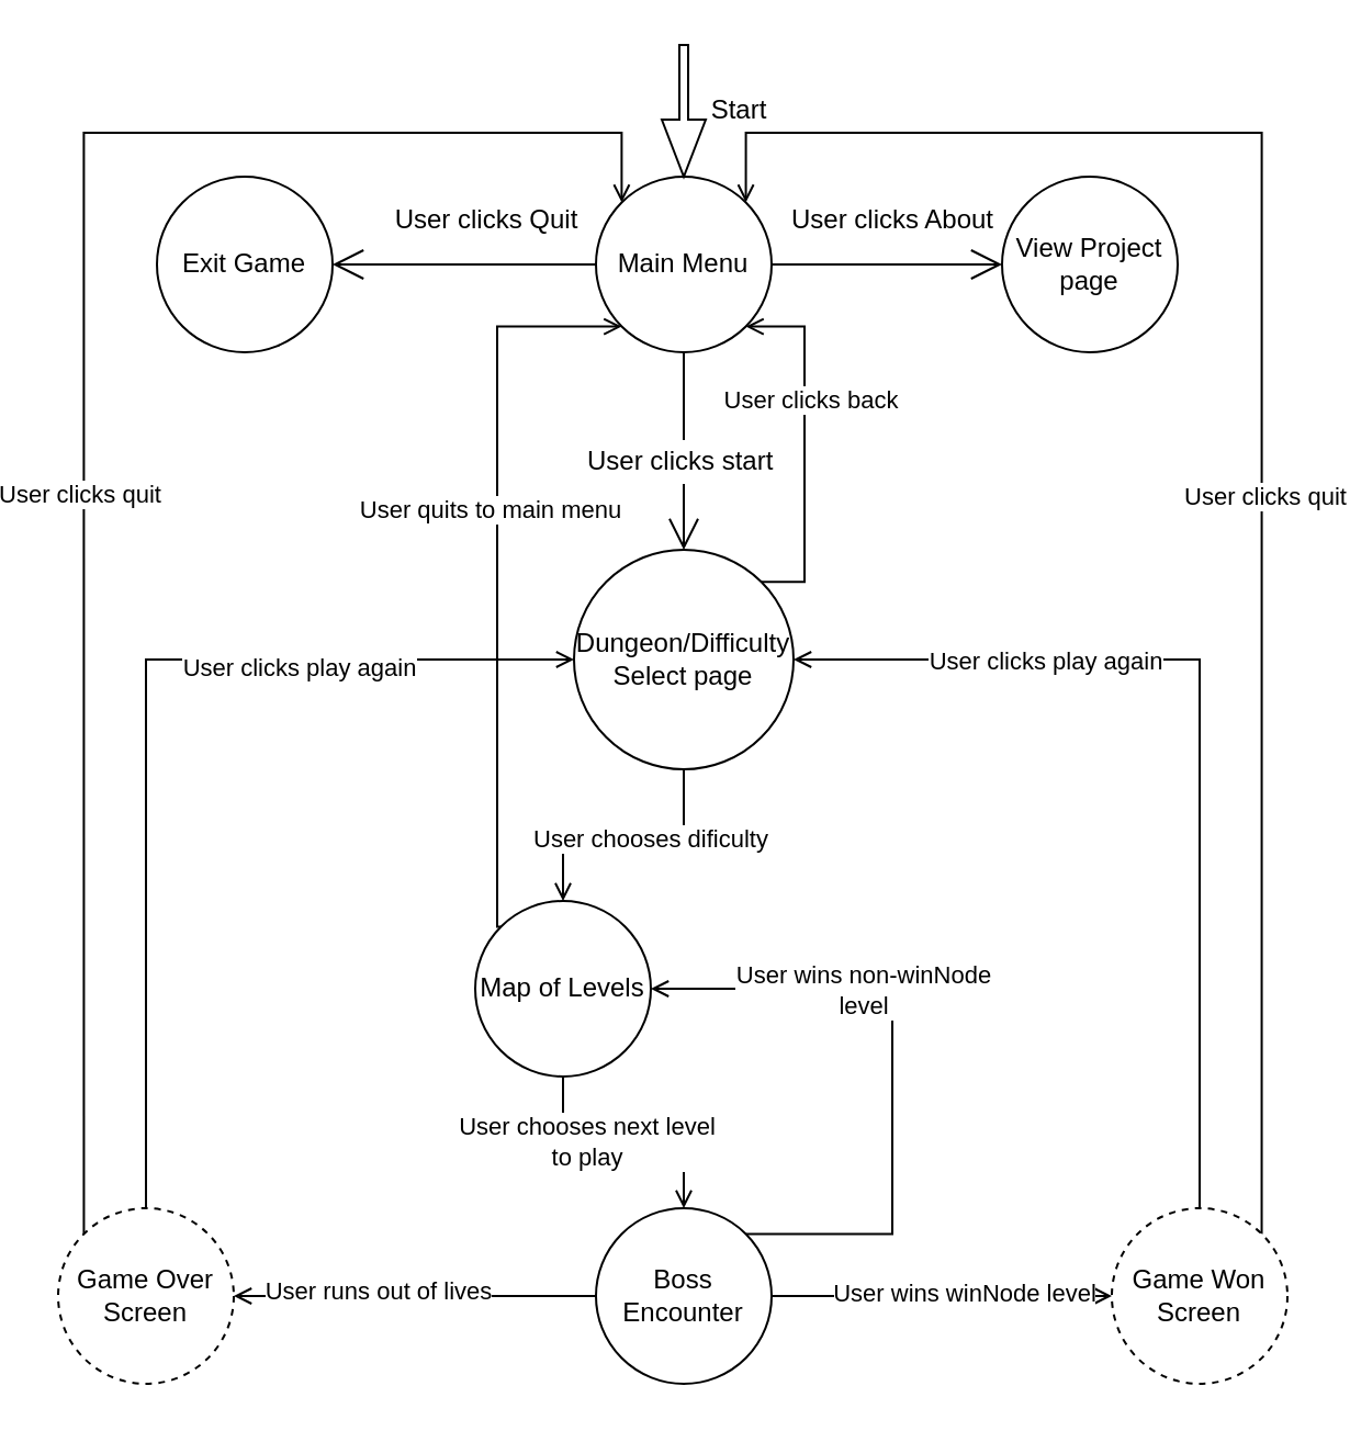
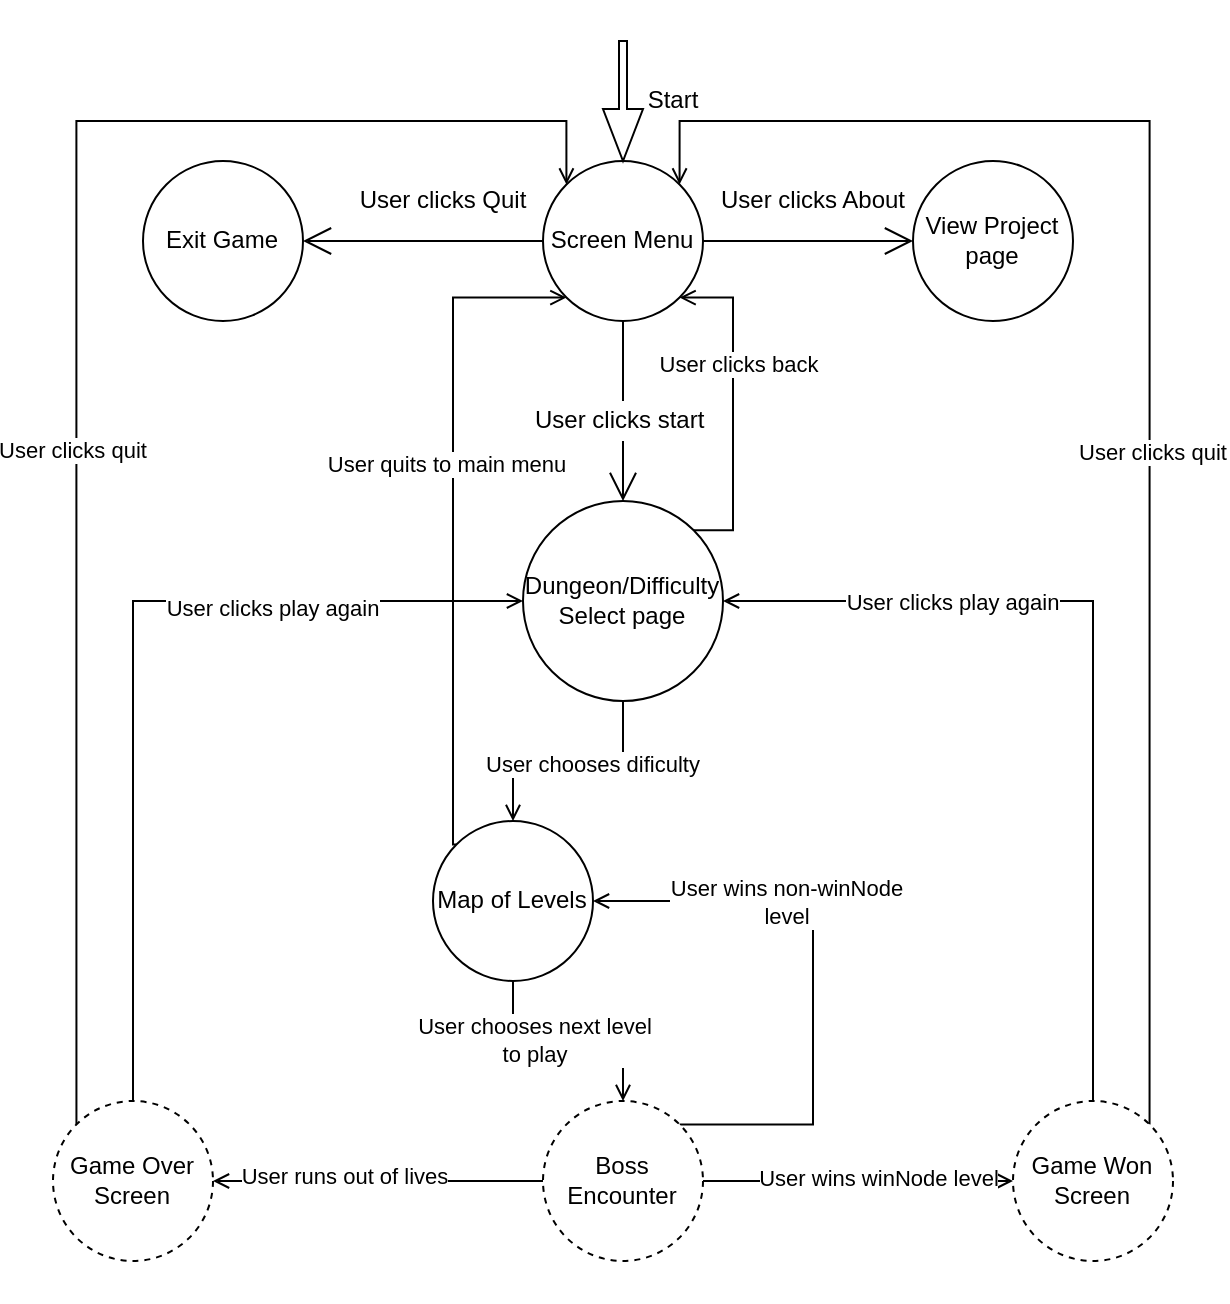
- <mxCell id="2" value="Main Menu" style="ellipse;whiteSpace=wrap;html=1;aspect=fixed;" vertex="1" parent="1"><mxGeometry x="265" y="80" width="80" height="80" as="geometry" /></mxCell>
+ <mxCell id="2" value="Screen Menu" style="ellipse;whiteSpace=wrap;html=1;aspect=fixed;" vertex="1" parent="1"><mxGeometry x="265" y="80" width="80" height="80" as="geometry" /></mxCell>
- <mxCell id="30" value="Boss Encounter" style="ellipse;whiteSpace=wrap;html=1;aspect=fixed;" vertex="1" parent="1"><mxGeometry x="265" y="550" width="80" height="80" as="geometry" /></mxCell>
+ <mxCell id="30" value="Boss Encounter" style="ellipse;whiteSpace=wrap;html=1;aspect=fixed;dashed=1;" vertex="1" parent="1"><mxGeometry x="265" y="550" width="80" height="80" as="geometry" /></mxCell>
